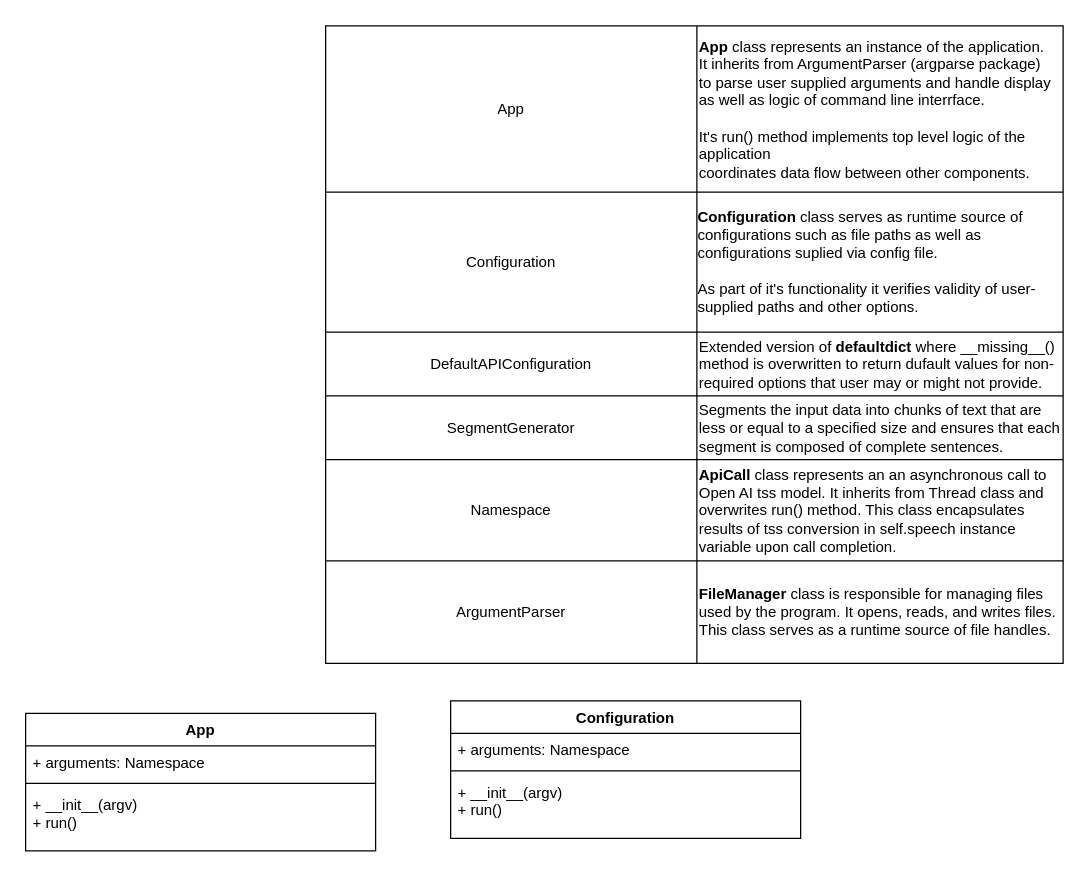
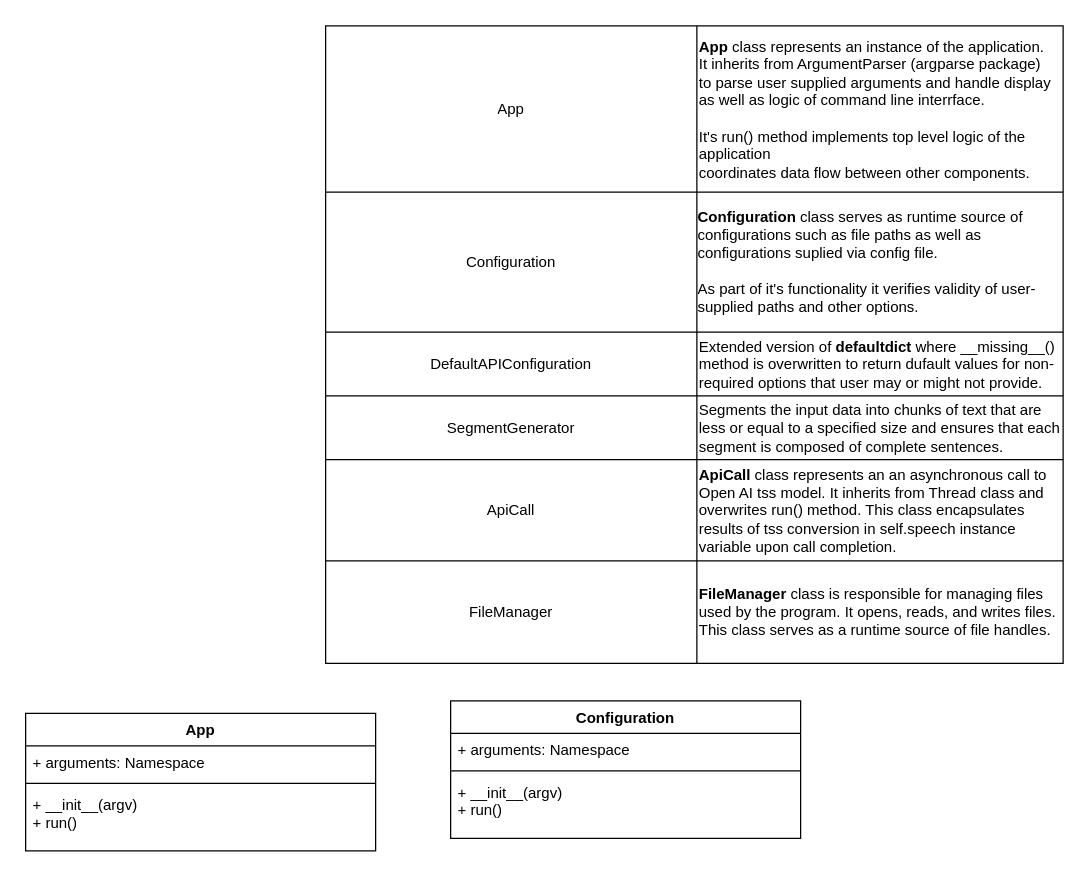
- <mxCell id="24" value="Namespace" style="shape=partialRectangle;html=1;whiteSpace=wrap;connectable=0;strokeColor=inherit;overflow=hidden;fillColor=none;top=0;left=0;bottom=0;right=0;pointerEvents=1;" parent="23" vertex="1"><mxGeometry width="297" height="81" as="geometry"><mxRectangle width="297" height="81" as="alternateBounds" /></mxGeometry></mxCell>
+ <mxCell id="24" value="ApiCall" style="shape=partialRectangle;html=1;whiteSpace=wrap;connectable=0;strokeColor=inherit;overflow=hidden;fillColor=none;top=0;left=0;bottom=0;right=0;pointerEvents=1;" parent="23" vertex="1"><mxGeometry width="297" height="81" as="geometry"><mxRectangle width="297" height="81" as="alternateBounds" /></mxGeometry></mxCell>
- <mxCell id="27" value="ArgumentParser" style="shape=partialRectangle;html=1;whiteSpace=wrap;connectable=0;strokeColor=inherit;overflow=hidden;fillColor=none;top=0;left=0;bottom=0;right=0;pointerEvents=1;" vertex="1" parent="26"><mxGeometry width="297" height="82" as="geometry"><mxRectangle width="297" height="82" as="alternateBounds" /></mxGeometry></mxCell>
+ <mxCell id="27" value="FileManager" style="shape=partialRectangle;html=1;whiteSpace=wrap;connectable=0;strokeColor=inherit;overflow=hidden;fillColor=none;top=0;left=0;bottom=0;right=0;pointerEvents=1;" vertex="1" parent="26"><mxGeometry width="297" height="82" as="geometry"><mxRectangle width="297" height="82" as="alternateBounds" /></mxGeometry></mxCell>
